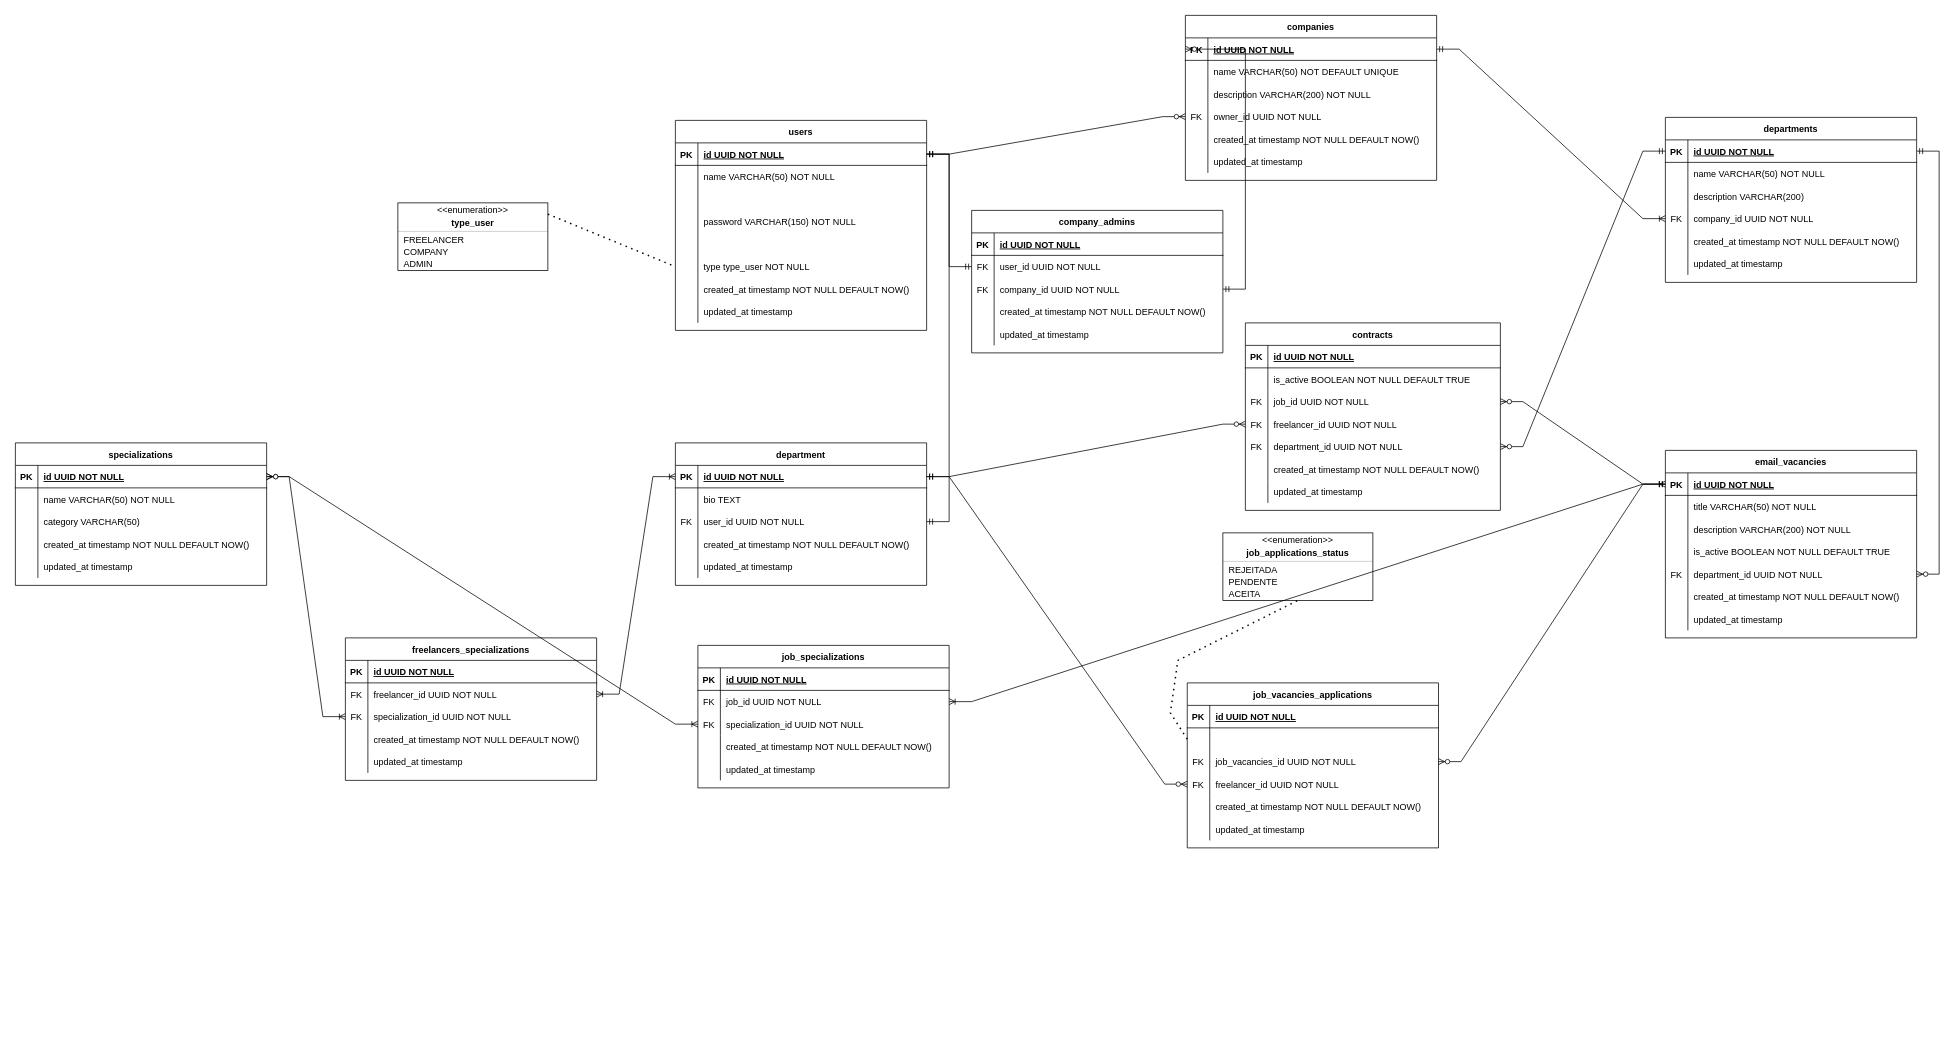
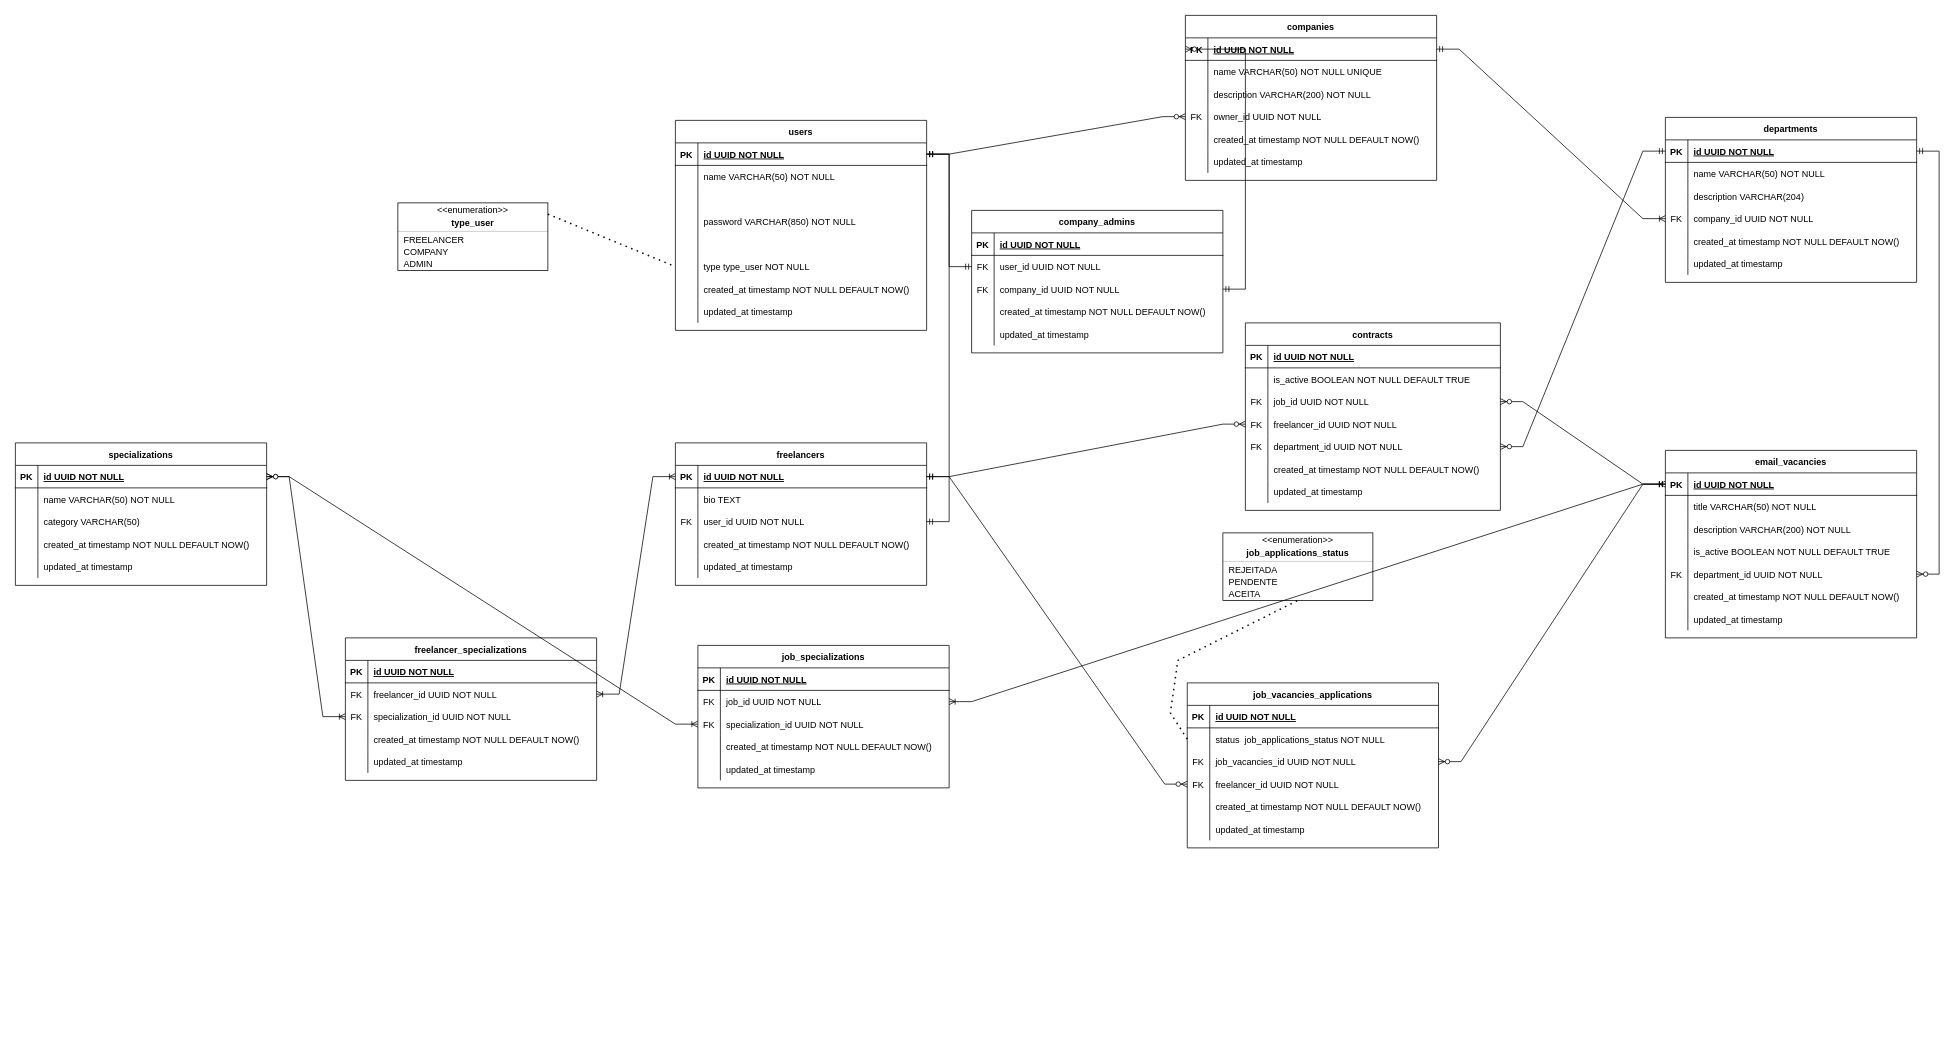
- <mxCell id="38" value="name VARCHAR(50) NOT DEFAULT UNIQUE" style="shape=partialRectangle;overflow=hidden;connectable=0;fillColor=none;top=0;left=0;bottom=0;right=0;align=left;spacingLeft=6;" parent="36" vertex="1"><mxGeometry x="30" width="305" height="30" as="geometry"><mxRectangle width="305" height="30" as="alternateBounds" /></mxGeometry></mxCell>
+ <mxCell id="38" value="name VARCHAR(50) NOT NULL UNIQUE" style="shape=partialRectangle;overflow=hidden;connectable=0;fillColor=none;top=0;left=0;bottom=0;right=0;align=left;spacingLeft=6;" parent="36" vertex="1"><mxGeometry x="30" width="305" height="30" as="geometry"><mxRectangle width="305" height="30" as="alternateBounds" /></mxGeometry></mxCell>
- <mxCell id="60" value="description VARCHAR(200)" style="shape=partialRectangle;overflow=hidden;connectable=0;fillColor=none;top=0;left=0;bottom=0;right=0;align=left;spacingLeft=6;" parent="58" vertex="1"><mxGeometry x="30" width="305" height="30" as="geometry"><mxRectangle width="305" height="30" as="alternateBounds" /></mxGeometry></mxCell>
+ <mxCell id="60" value="description VARCHAR(204)" style="shape=partialRectangle;overflow=hidden;connectable=0;fillColor=none;top=0;left=0;bottom=0;right=0;align=left;spacingLeft=6;" parent="58" vertex="1"><mxGeometry x="30" width="305" height="30" as="geometry"><mxRectangle width="305" height="30" as="alternateBounds" /></mxGeometry></mxCell>
- <mxCell id="13" value="password VARCHAR(150) NOT NULL " style="shape=partialRectangle;overflow=hidden;connectable=0;fillColor=none;top=0;left=0;bottom=0;right=0;align=left;spacingLeft=6;" parent="11" vertex="1"><mxGeometry x="30" width="305" height="30" as="geometry"><mxRectangle width="305" height="30" as="alternateBounds" /></mxGeometry></mxCell>
+ <mxCell id="13" value="password VARCHAR(850) NOT NULL " style="shape=partialRectangle;overflow=hidden;connectable=0;fillColor=none;top=0;left=0;bottom=0;right=0;align=left;spacingLeft=6;" parent="11" vertex="1"><mxGeometry x="30" width="305" height="30" as="geometry"><mxRectangle width="305" height="30" as="alternateBounds" /></mxGeometry></mxCell>
- <mxCell id="92" value="department" style="shape=table;startSize=30;container=1;collapsible=1;childLayout=tableLayout;fixedRows=1;rowLines=0;fontStyle=1;align=center;resizeLast=1;" parent="1" vertex="1"><mxGeometry x="900" y="590" width="335" height="190" as="geometry" /></mxCell>
+ <mxCell id="92" value="freelancers" style="shape=table;startSize=30;container=1;collapsible=1;childLayout=tableLayout;fixedRows=1;rowLines=0;fontStyle=1;align=center;resizeLast=1;" parent="1" vertex="1"><mxGeometry x="900" y="590" width="335" height="190" as="geometry" /></mxCell>
- <mxCell id="165" value="freelancers_specializations" style="shape=table;startSize=30;container=1;collapsible=1;childLayout=tableLayout;fixedRows=1;rowLines=0;fontStyle=1;align=center;resizeLast=1;" parent="1" vertex="1"><mxGeometry x="460" y="850" width="335" height="190" as="geometry" /></mxCell>
+ <mxCell id="165" value="freelancer_specializations" style="shape=table;startSize=30;container=1;collapsible=1;childLayout=tableLayout;fixedRows=1;rowLines=0;fontStyle=1;align=center;resizeLast=1;" parent="1" vertex="1"><mxGeometry x="460" y="850" width="335" height="190" as="geometry" /></mxCell>
+ <mxCell id="115" value="status  job_applications_status NOT NULL" style="shape=partialRectangle;overflow=hidden;connectable=0;fillColor=none;top=0;left=0;bottom=0;right=0;align=left;spacingLeft=6;" parent="113" vertex="1"><mxGeometry x="30" width="305" height="30" as="geometry"><mxRectangle width="305" height="30" as="alternateBounds" /></mxGeometry></mxCell>
